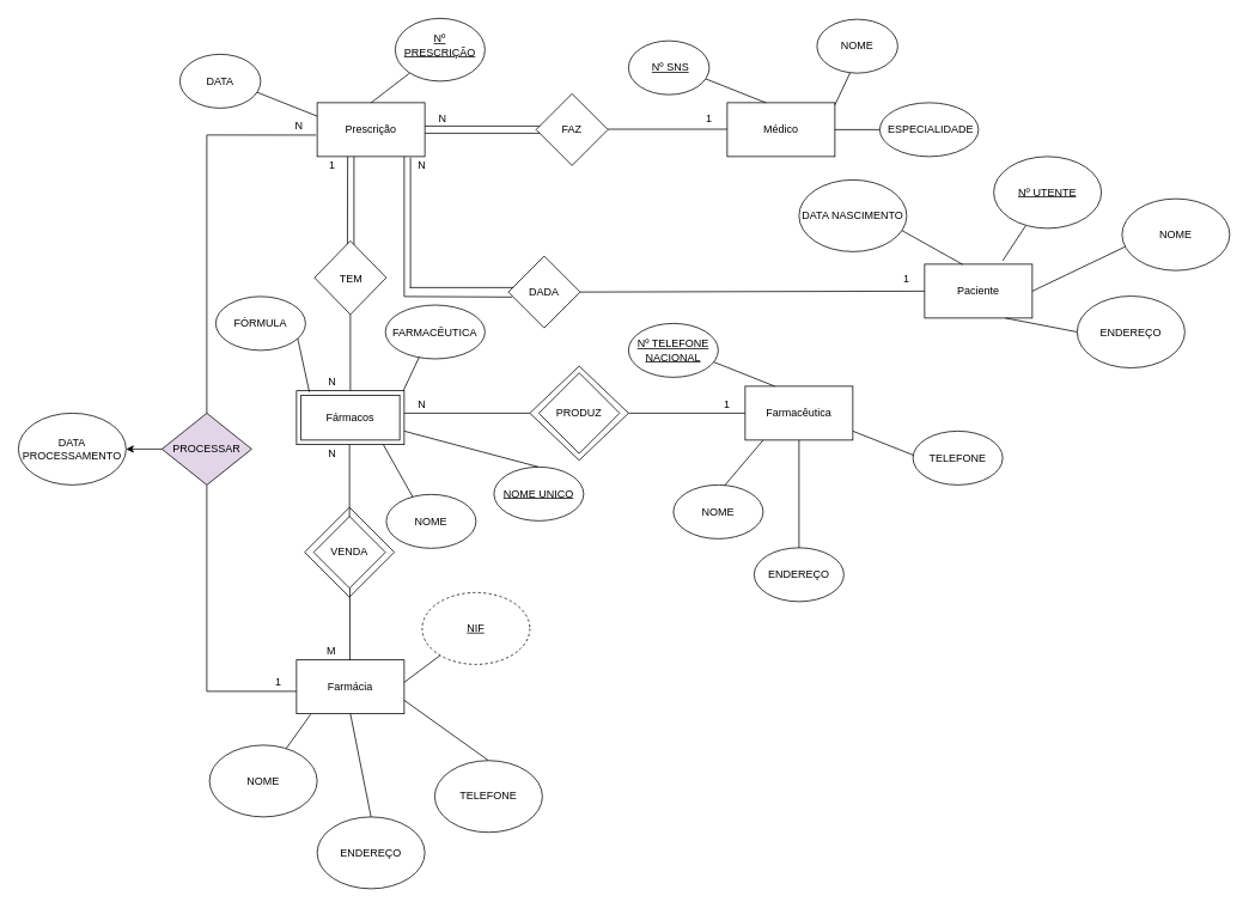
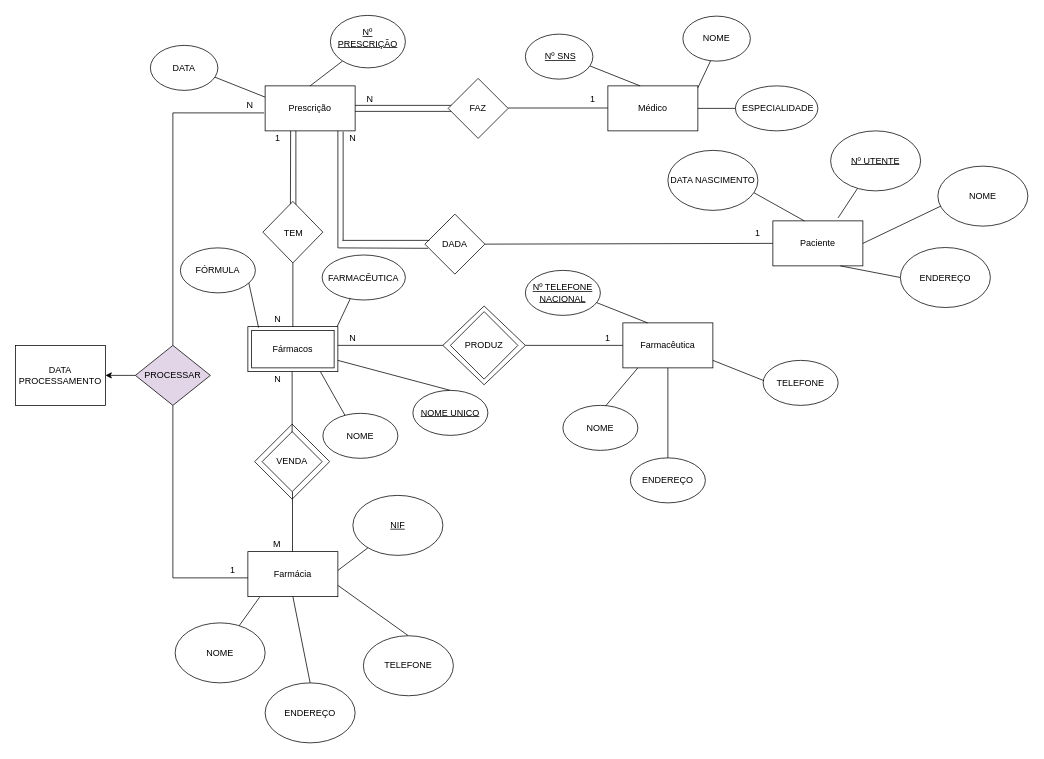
- <mxCell id="97" value="DATA PROCESSAMENTO" style="ellipse;whiteSpace=wrap;html=1;" vertex="1" parent="1"><mxGeometry x="20" y="460" width="120" height="80" as="geometry" /></mxCell>
+ <mxCell id="97" value="DATA PROCESSAMENTO" style="whiteSpace=wrap;html=1;rounded=0;" vertex="1" parent="1"><mxGeometry x="20" y="460" width="120" height="80" as="geometry" /></mxCell>
- <mxCell id="79" value="NIF" style="ellipse;whiteSpace=wrap;html=1;fontStyle=4;dashed=1;" vertex="1" parent="1"><mxGeometry x="470" y="660" width="120" height="80" as="geometry" /></mxCell>
+ <mxCell id="79" value="NIF" style="ellipse;whiteSpace=wrap;html=1;fontStyle=4" vertex="1" parent="1"><mxGeometry x="470" y="660" width="120" height="80" as="geometry" /></mxCell>
